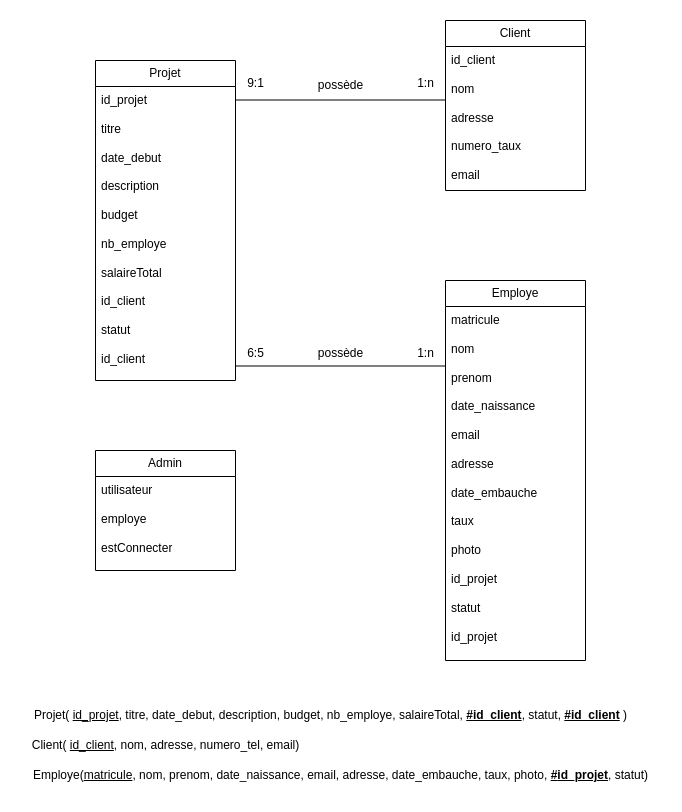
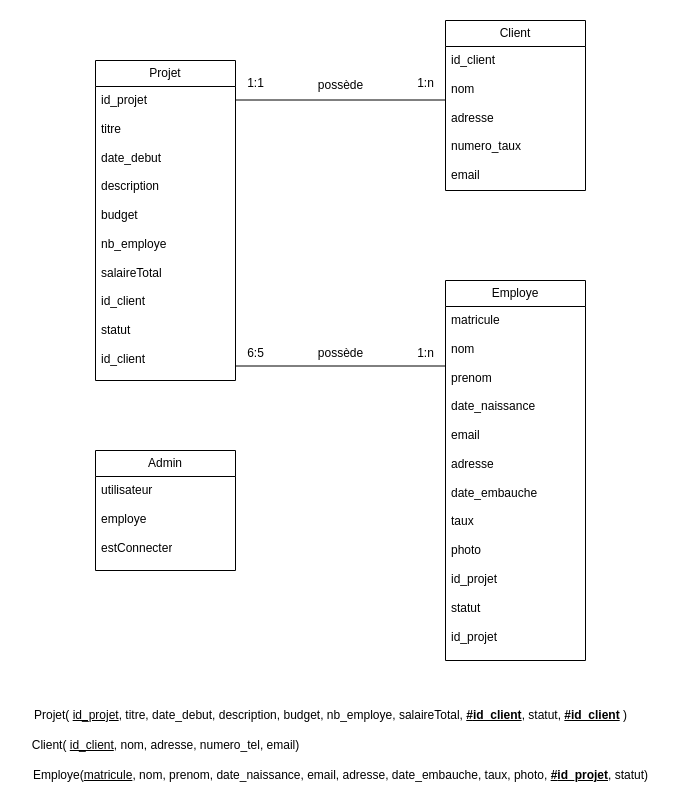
- <mxCell id="13" value="9:1" style="text;html=1;align=center;verticalAlign=middle;resizable=0;points=[];autosize=1;strokeColor=none;fillColor=none;" vertex="1" parent="1"><mxGeometry x="235" y="68" width="40" height="30" as="geometry" /></mxCell>
+ <mxCell id="13" value="1:1" style="text;html=1;align=center;verticalAlign=middle;resizable=0;points=[];autosize=1;strokeColor=none;fillColor=none;" vertex="1" parent="1"><mxGeometry x="235" y="68" width="40" height="30" as="geometry" /></mxCell>
